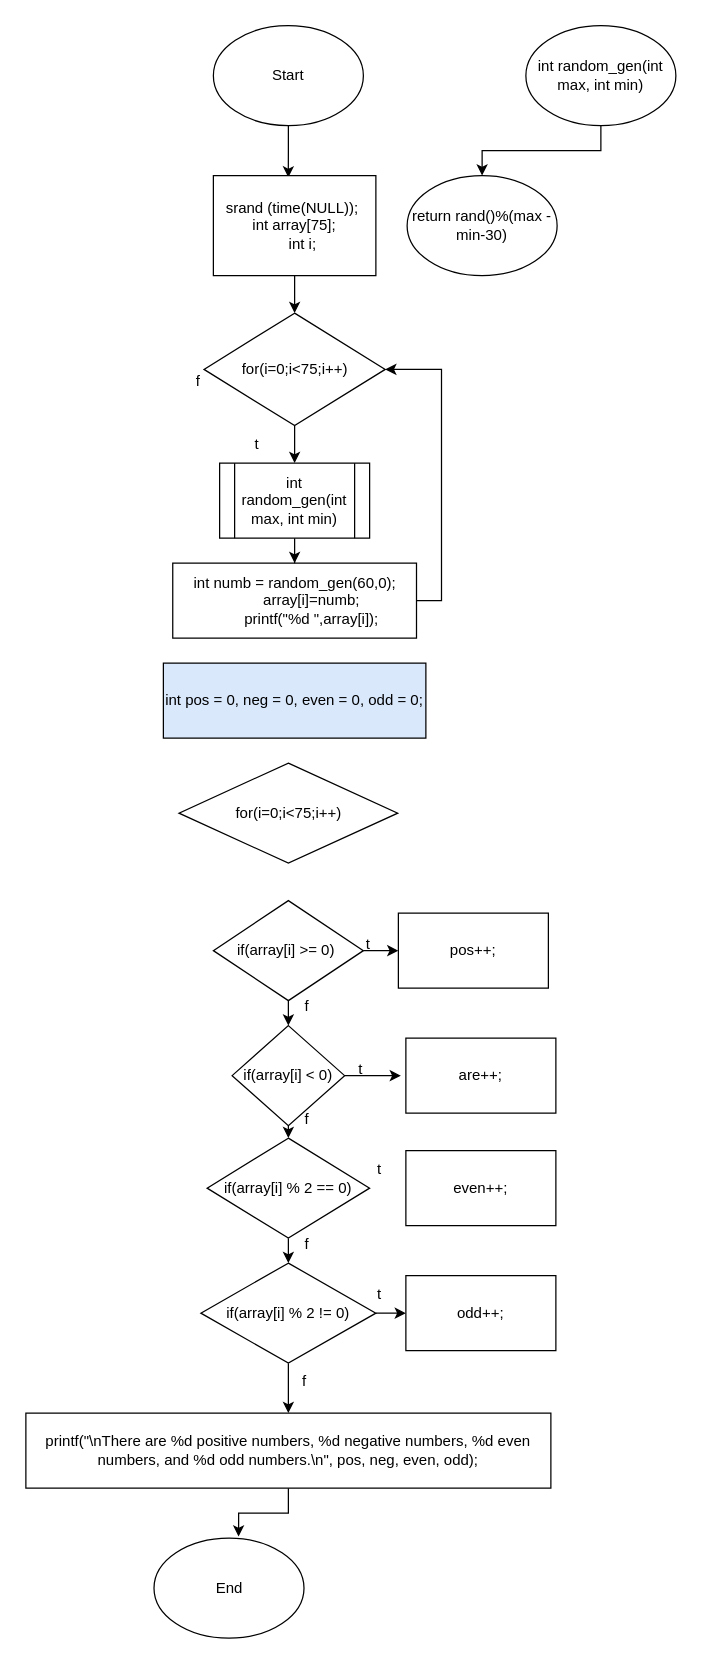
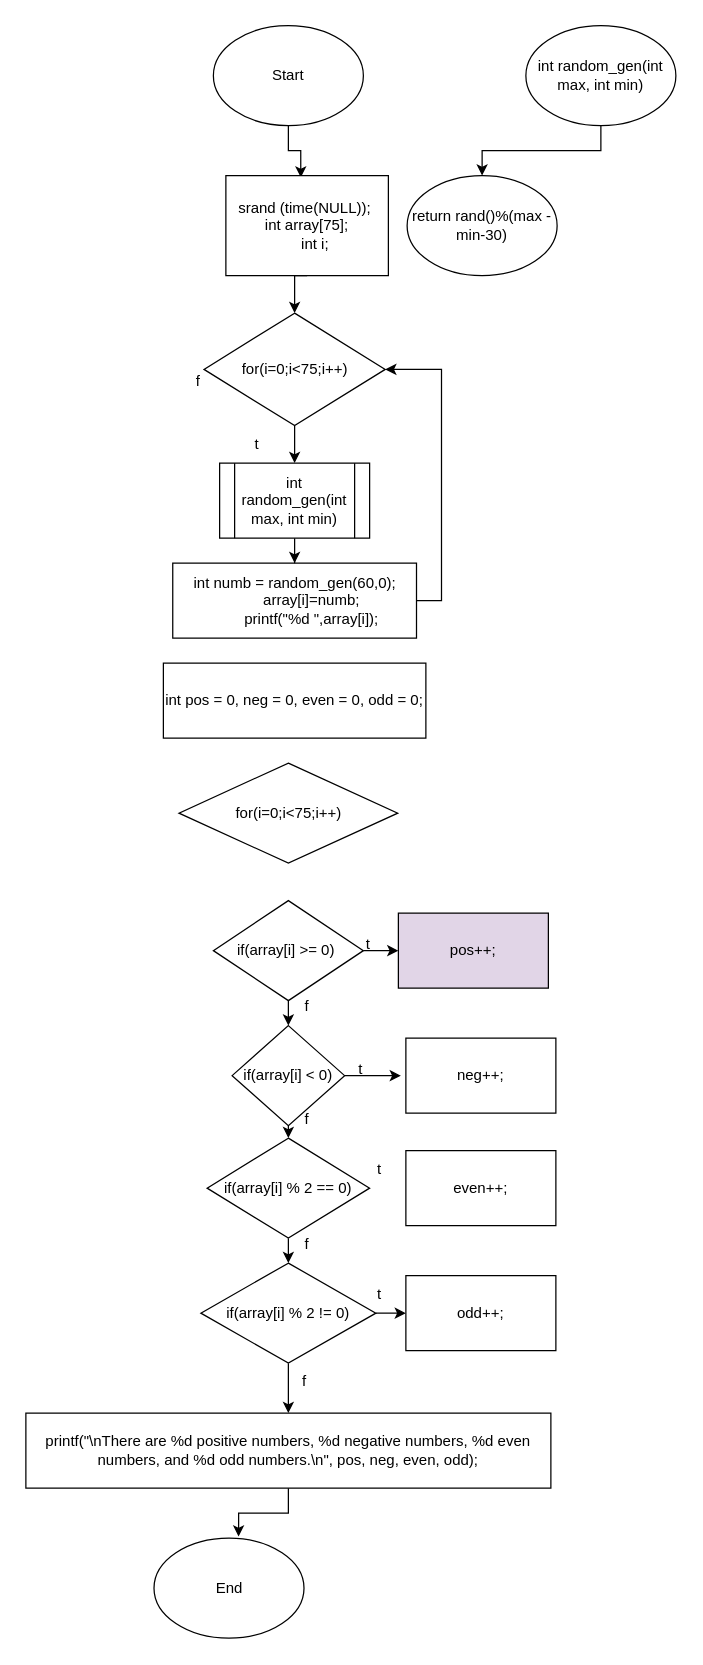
- <mxCell id="5" value="&lt;div&gt;srand (time(NULL));&amp;nbsp;&lt;/div&gt;&lt;div&gt;&lt;span&gt;&#09;&lt;/span&gt;int array[75];&lt;/div&gt;&lt;div&gt;&amp;nbsp; &amp;nbsp; int i;&lt;/div&gt;" style="rounded=0;whiteSpace=wrap;html=1;" parent="1" vertex="1"><mxGeometry x="170" y="140" width="130" height="80" as="geometry" /></mxCell>
+ <mxCell id="5" value="&lt;div&gt;srand (time(NULL));&amp;nbsp;&lt;/div&gt;&lt;div&gt;&lt;span&gt;&#09;&lt;/span&gt;int array[75];&lt;/div&gt;&lt;div&gt;&amp;nbsp; &amp;nbsp; int i;&lt;/div&gt;" style="rounded=0;whiteSpace=wrap;html=1;" parent="1" vertex="1"><mxGeometry x="180" y="140" width="130" height="80" as="geometry" /></mxCell>
- <mxCell id="12" value="int pos = 0, neg = 0, even = 0, odd = 0;" style="rounded=0;whiteSpace=wrap;html=1;fillColor=#dae8fc;" parent="1" vertex="1"><mxGeometry x="130" y="530" width="210" height="60" as="geometry" /></mxCell>
+ <mxCell id="12" value="int pos = 0, neg = 0, even = 0, odd = 0;" style="rounded=0;whiteSpace=wrap;html=1;" parent="1" vertex="1"><mxGeometry x="130" y="530" width="210" height="60" as="geometry" /></mxCell>
- <mxCell id="25" value="pos++;" style="rounded=0;whiteSpace=wrap;html=1;" parent="1" vertex="1"><mxGeometry x="318" y="730" width="120" height="60" as="geometry" /></mxCell>
+ <mxCell id="25" value="pos++;" style="rounded=0;whiteSpace=wrap;html=1;fillColor=#e1d5e7;" parent="1" vertex="1"><mxGeometry x="318" y="730" width="120" height="60" as="geometry" /></mxCell>
- <mxCell id="27" value="are++;" style="rounded=0;whiteSpace=wrap;html=1;" parent="1" vertex="1"><mxGeometry x="324" y="830" width="120" height="60" as="geometry" /></mxCell>
+ <mxCell id="27" value="neg++;" style="rounded=0;whiteSpace=wrap;html=1;" parent="1" vertex="1"><mxGeometry x="324" y="830" width="120" height="60" as="geometry" /></mxCell>
